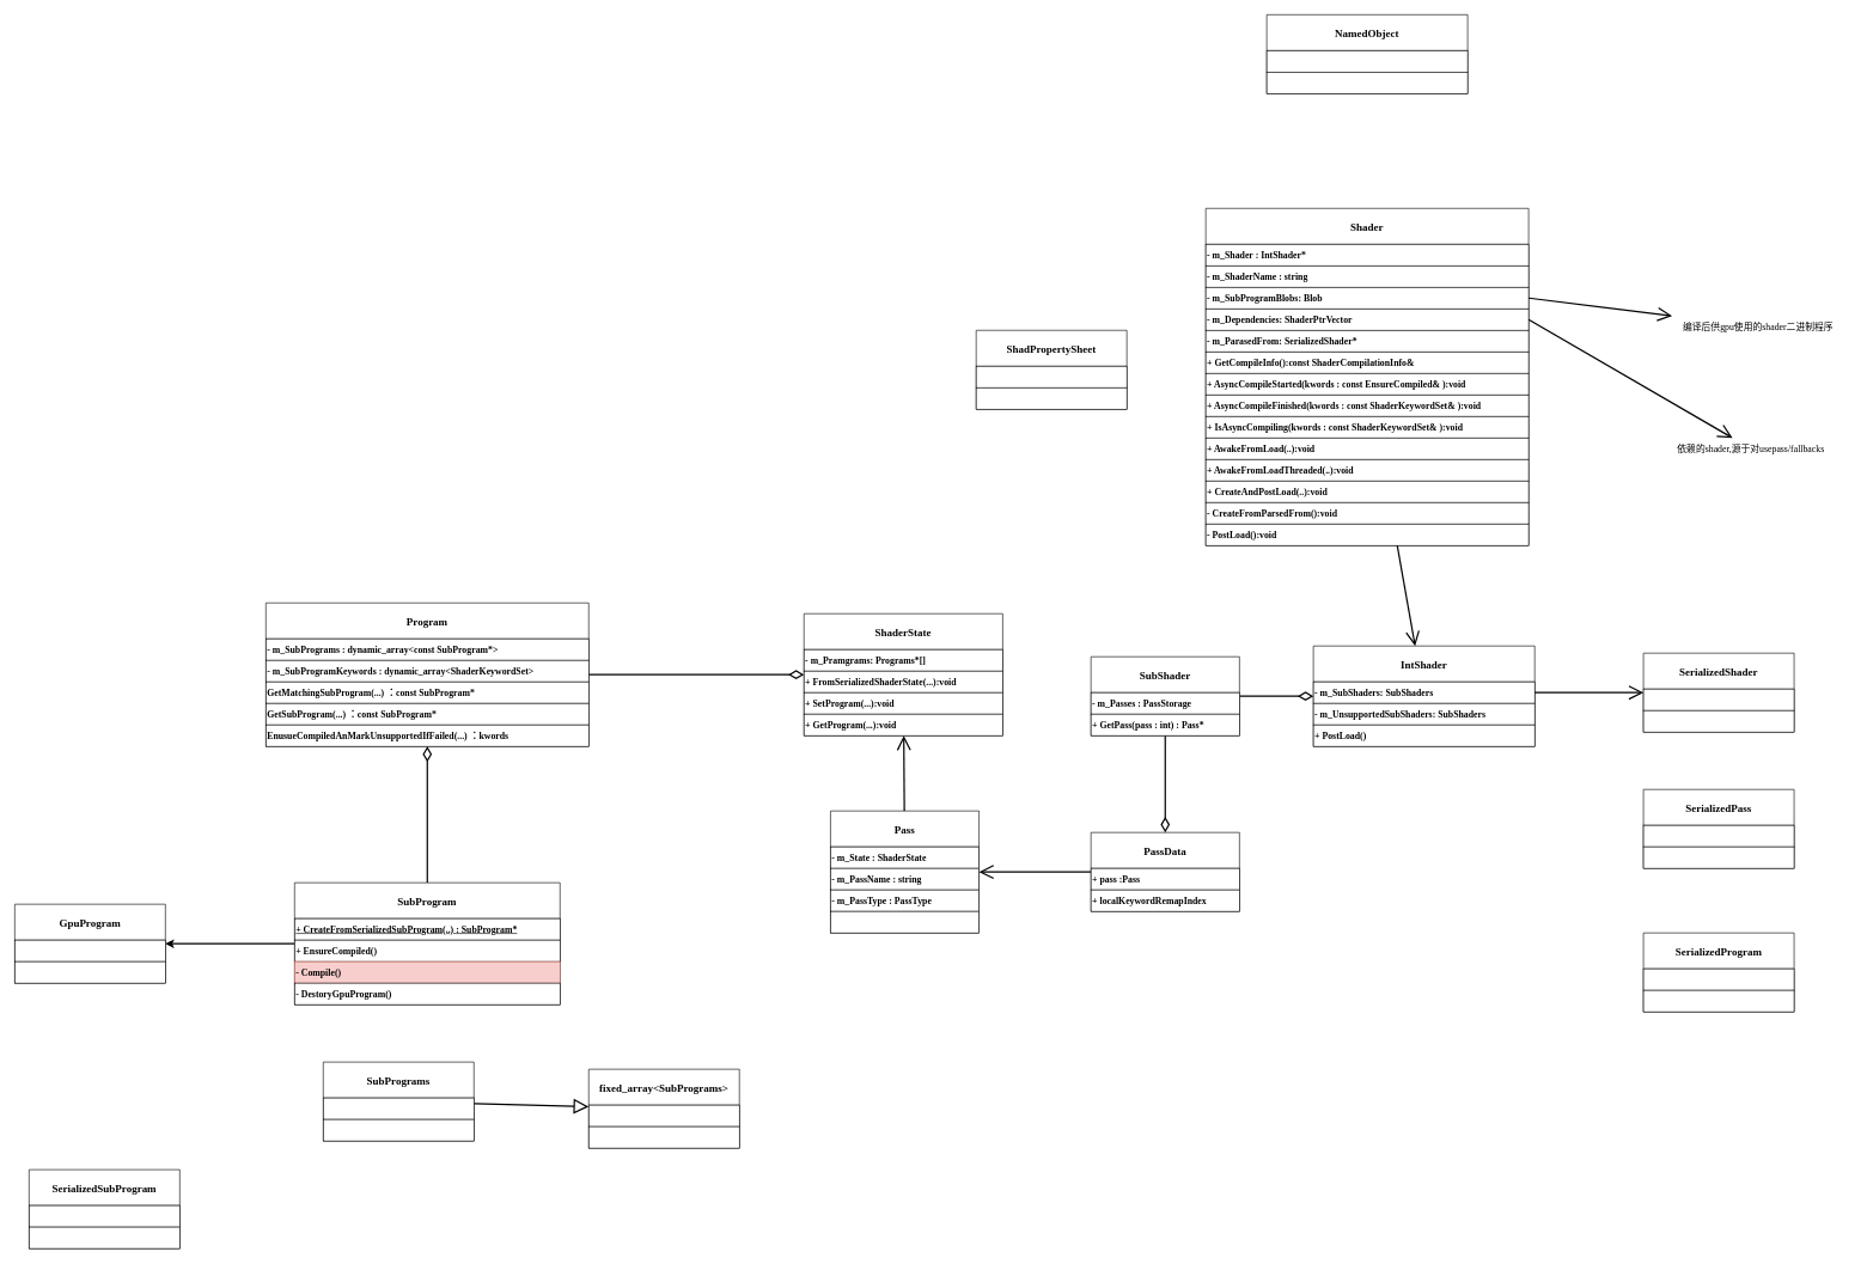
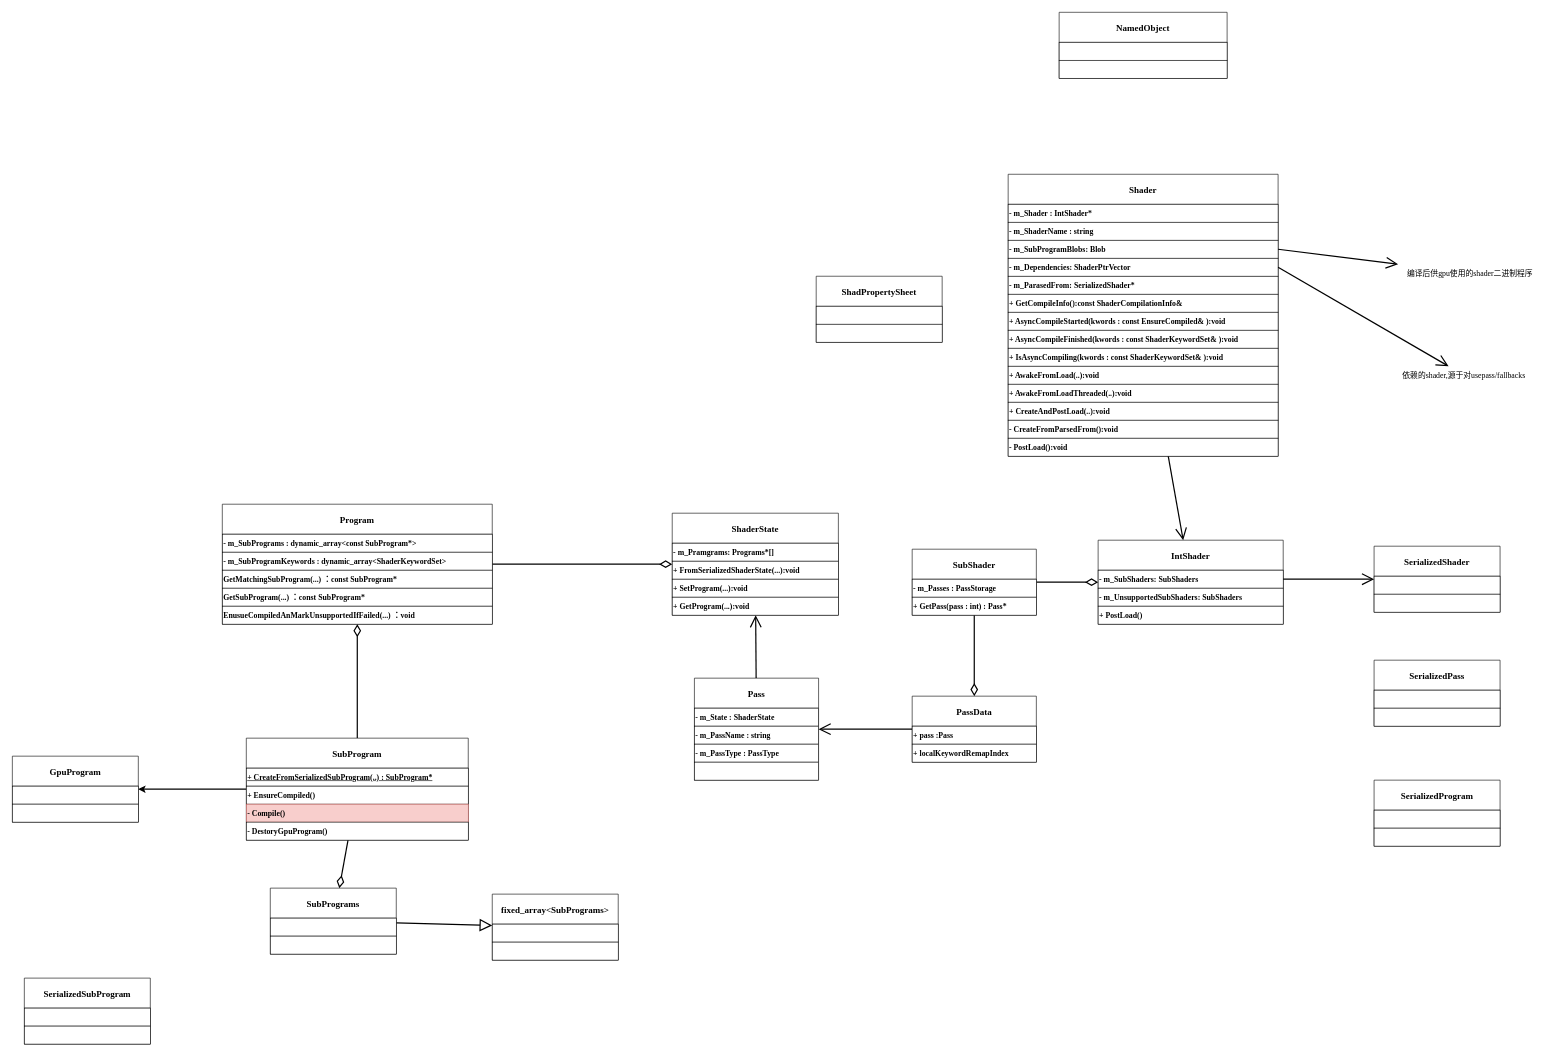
- <mxCell id="32" value="EnusueCompiledAnMarkUnsupportedIfFailed(...) ：kwords" style="rounded=0;whiteSpace=wrap;html=1;align=left;fontFamily=Comic Sans MS;fontStyle=1;fontSize=13;" parent="27" vertex="1"><mxGeometry y="170" width="450" height="30" as="geometry" /></mxCell>
+ <mxCell id="32" value="EnusueCompiledAnMarkUnsupportedIfFailed(...) ：void" style="rounded=0;whiteSpace=wrap;html=1;align=left;fontFamily=Comic Sans MS;fontStyle=1;fontSize=13;" parent="27" vertex="1"><mxGeometry y="170" width="450" height="30" as="geometry" /></mxCell>
+ <mxCell id="54" style="edgeStyle=none;rounded=1;orthogonalLoop=1;jettySize=auto;html=1;endArrow=diamondThin;endFill=0;endSize=16;strokeWidth=2;" parent="1" source="56" target="68" edge="1"><mxGeometry relative="1" as="geometry" /></mxCell>
